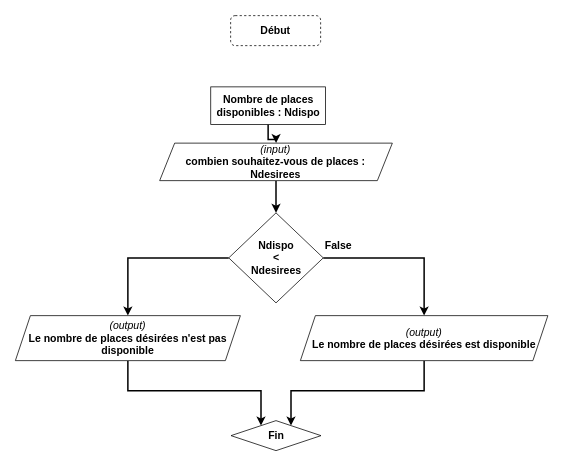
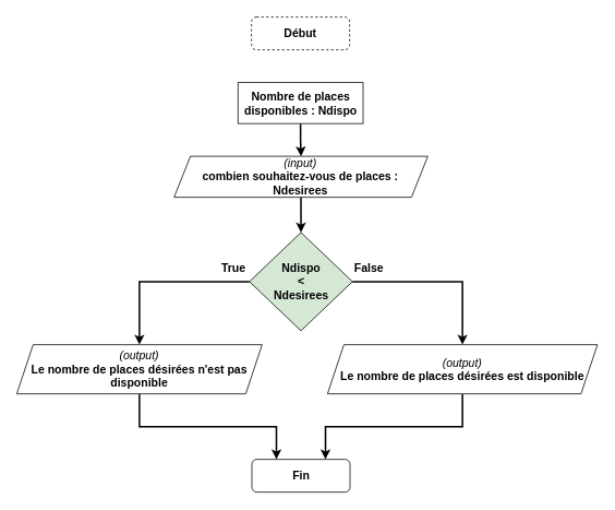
- <mxCell id="16" value="&lt;font style=&quot;font-size: 14px;&quot;&gt;&lt;b&gt;Nombre de places disponibles : Ndispo&lt;/b&gt;&lt;/font&gt;" style="rounded=0;whiteSpace=wrap;html=1;" vertex="1" parent="1"><mxGeometry x="280.5" y="115" width="153" height="50" as="geometry" /></mxCell>
+ <mxCell id="16" value="&lt;font style=&quot;font-size: 14px;&quot;&gt;&lt;b&gt;Nombre de places disponibles : Ndispo&lt;/b&gt;&lt;/font&gt;" style="rounded=0;whiteSpace=wrap;html=1;" vertex="1" parent="1"><mxGeometry x="290.5" y="100" width="153" height="50" as="geometry" /></mxCell>
+ <mxCell id="5" value="True" style="text;strokeColor=none;fillColor=none;align=left;verticalAlign=middle;spacingLeft=4;spacingRight=4;overflow=hidden;points=[[0,0.5],[1,0.5]];portConstraint=eastwest;rotatable=0;fontSize=14;fontStyle=1" vertex="1" parent="1"><mxGeometry x="264.5" y="310" width="40" height="30" as="geometry" /></mxCell>
- <mxCell id="4" value="&lt;b&gt;&lt;font style=&quot;font-size: 14px;&quot;&gt;Ndispo &lt;br&gt;&amp;lt; &lt;br&gt;Ndesirees&lt;/font&gt;&lt;/b&gt;" style="rhombus;whiteSpace=wrap;html=1;" vertex="1" parent="1"><mxGeometry x="304.5" y="283" width="126" height="120" as="geometry" /></mxCell>
+ <mxCell id="4" value="&lt;b&gt;&lt;font style=&quot;font-size: 14px;&quot;&gt;Ndispo &lt;br&gt;&amp;lt; &lt;br&gt;Ndesirees&lt;/font&gt;&lt;/b&gt;" style="rhombus;whiteSpace=wrap;html=1;fillColor=#d5e8d4;" vertex="1" parent="1"><mxGeometry x="304.5" y="283" width="126" height="120" as="geometry" /></mxCell>
- <mxCell id="14" value="&lt;font style=&quot;font-size: 14px;&quot;&gt;&lt;b&gt;Fin&lt;/b&gt;&lt;/font&gt;" style="rhombus;whiteSpace=wrap;html=1;" vertex="1" parent="1"><mxGeometry x="307.5" y="560" width="120" height="40" as="geometry" /></mxCell>
+ <mxCell id="14" value="&lt;font style=&quot;font-size: 14px;&quot;&gt;&lt;b&gt;Fin&lt;/b&gt;&lt;/font&gt;" style="rounded=1;whiteSpace=wrap;html=1;" vertex="1" parent="1"><mxGeometry x="307.5" y="560" width="120" height="40" as="geometry" /></mxCell>
